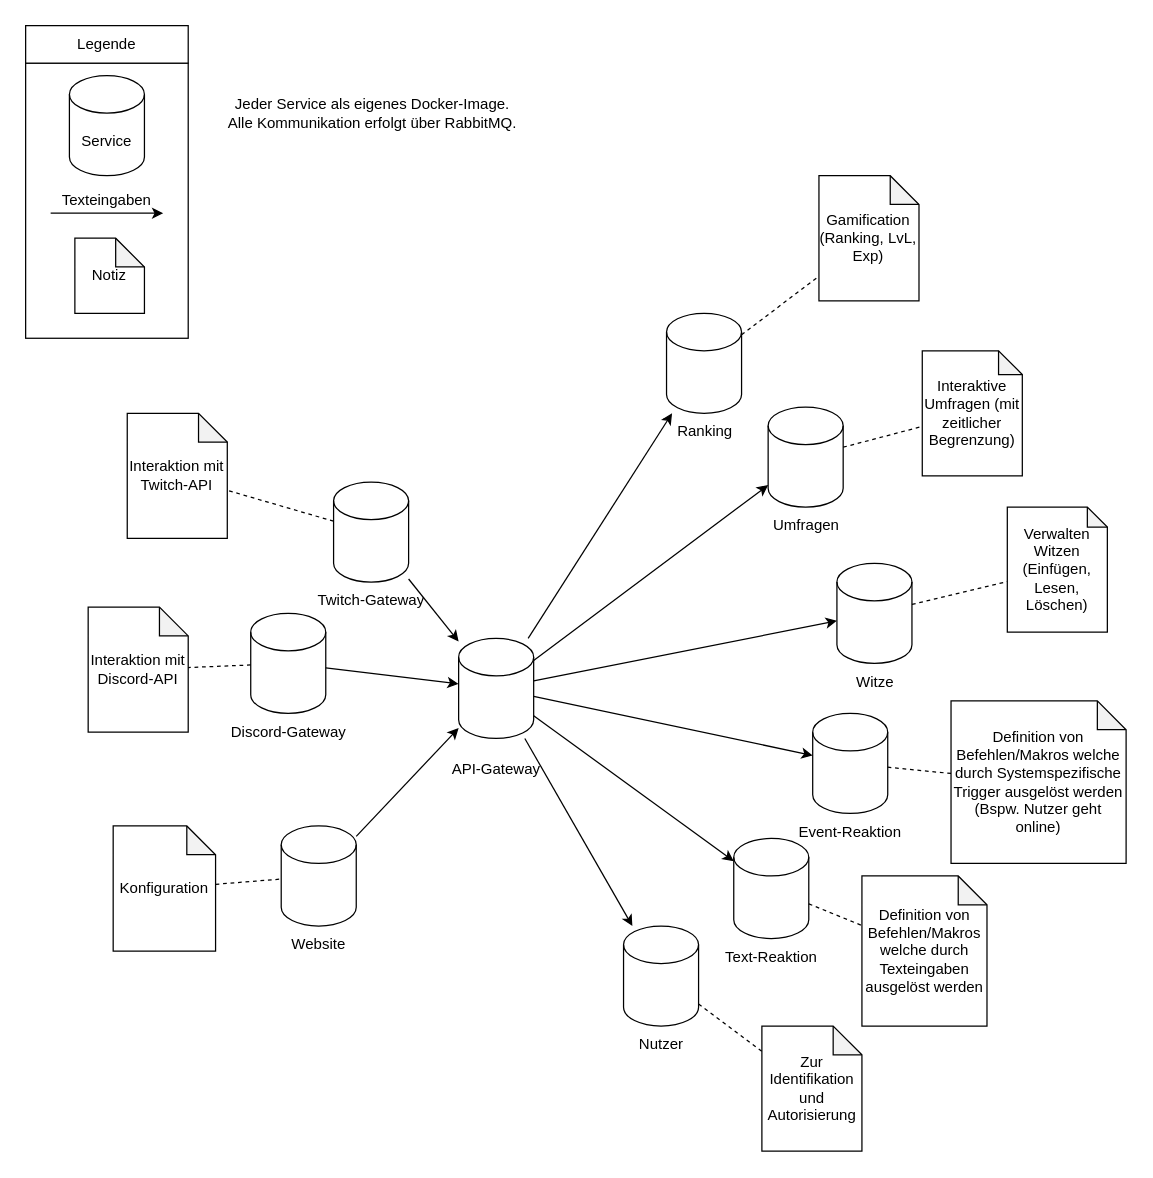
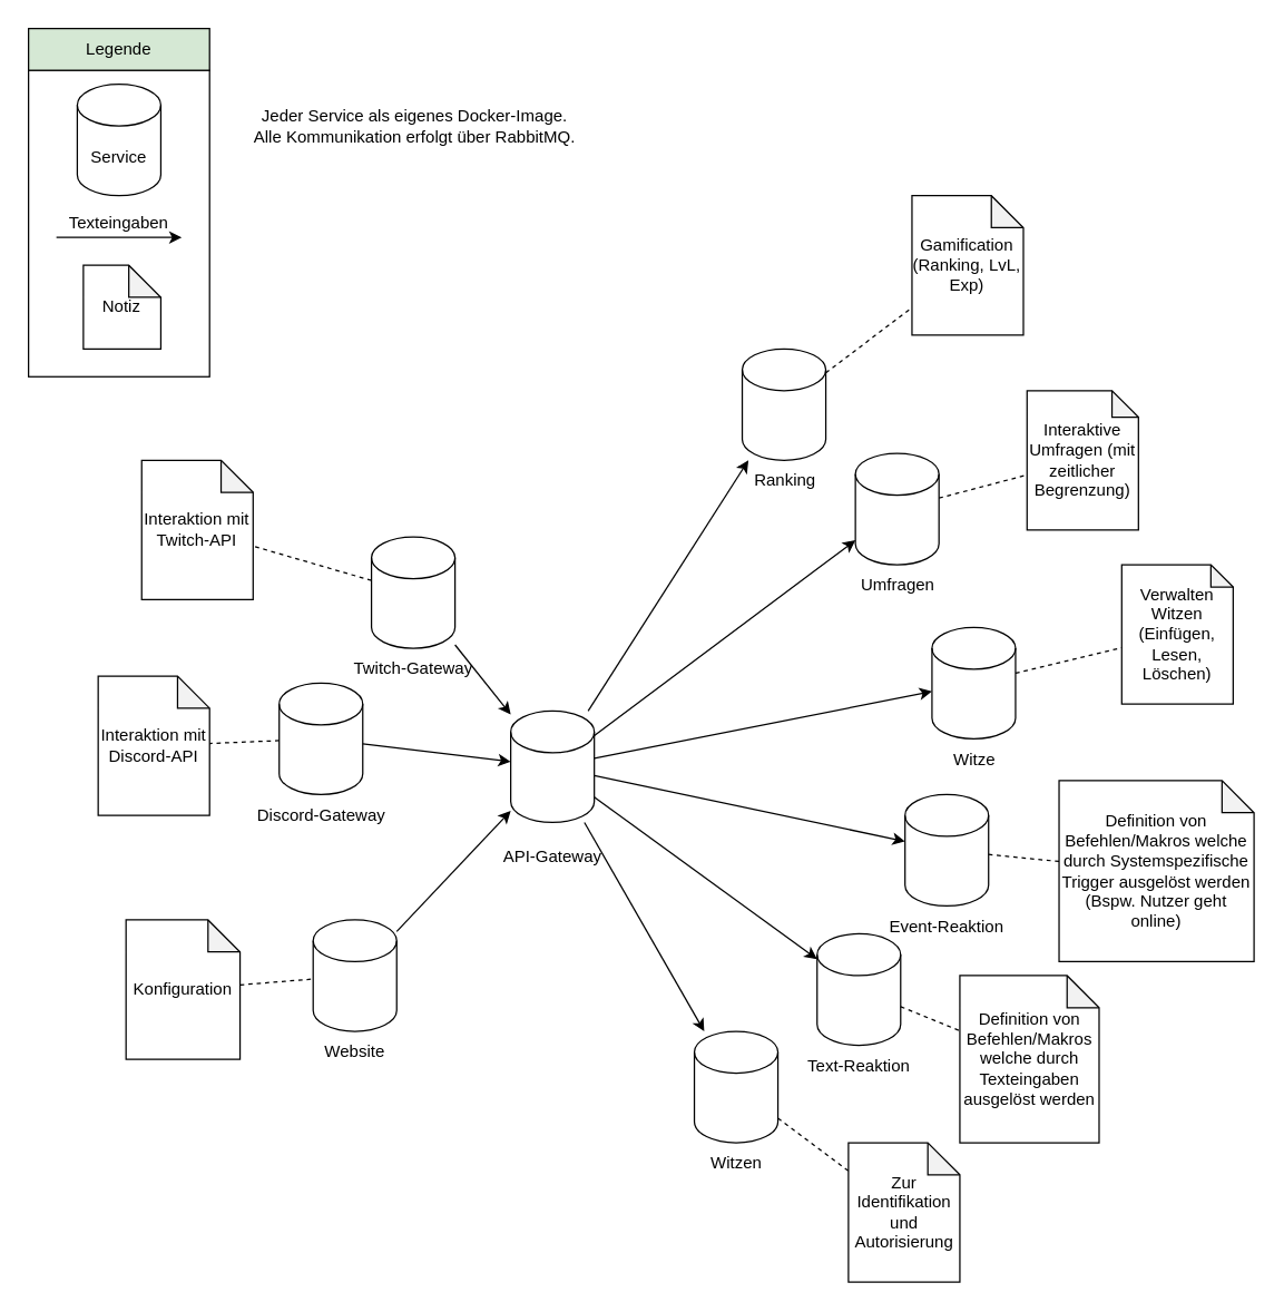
- <mxCell id="62" value="Legende" style="rounded=0;whiteSpace=wrap;html=1;" parent="1" vertex="1"><mxGeometry x="20" y="20" width="130" height="30" as="geometry" /></mxCell>
+ <mxCell id="62" value="Legende" style="rounded=0;whiteSpace=wrap;html=1;fillColor=#d5e8d4;" parent="1" vertex="1"><mxGeometry x="20" y="20" width="130" height="30" as="geometry" /></mxCell>
- <mxCell id="6" value="Nutzer" style="text;html=1;align=center;verticalAlign=middle;resizable=0;points=[];autosize=1;strokeColor=none;fillColor=none;" parent="4" vertex="1"><mxGeometry y="80" width="60" height="30" as="geometry" /></mxCell>
+ <mxCell id="6" value="Witzen" style="text;html=1;align=center;verticalAlign=middle;resizable=0;points=[];autosize=1;strokeColor=none;fillColor=none;" parent="4" vertex="1"><mxGeometry y="80" width="60" height="30" as="geometry" /></mxCell>
